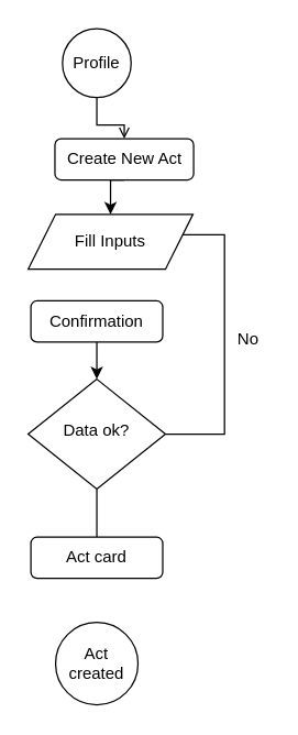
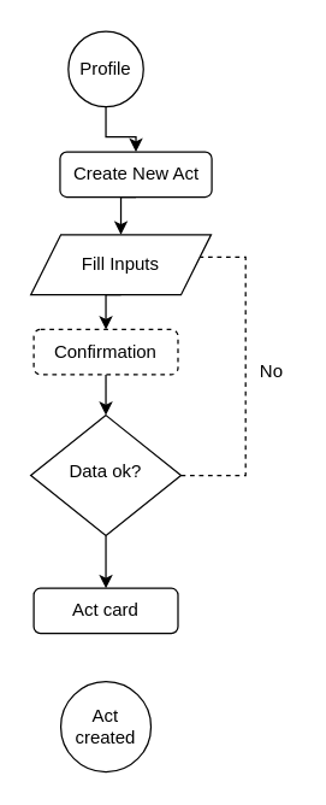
- <mxCell id="8" style="edgeStyle=orthogonalEdgeStyle;rounded=0;orthogonalLoop=1;jettySize=auto;html=1;exitX=0.5;exitY=1;exitDx=0;exitDy=0;endArrow=open;" parent="1" source="9" target="7" edge="1"><mxGeometry relative="1" as="geometry" /></mxCell>
+ <mxCell id="8" style="edgeStyle=orthogonalEdgeStyle;rounded=0;orthogonalLoop=1;jettySize=auto;html=1;exitX=0.5;exitY=1;exitDx=0;exitDy=0;" parent="1" source="9" target="7" edge="1"><mxGeometry relative="1" as="geometry" /></mxCell>
+ <mxCell id="5" value="" style="edgeStyle=orthogonalEdgeStyle;rounded=0;orthogonalLoop=1;jettySize=auto;html=1;exitX=0.5;exitY=1;exitDx=0;exitDy=0;entryX=0.5;entryY=0;entryDx=0;entryDy=0;" parent="1" source="10" target="15" edge="1"><mxGeometry relative="1" as="geometry" /></mxCell>
- <mxCell id="15" value="Confirmation" style="rounded=1;whiteSpace=wrap;html=1;fontSize=12;glass=0;strokeWidth=1;shadow=0;" parent="1" vertex="1"><mxGeometry x="22" y="218" width="96" height="30" as="geometry" /></mxCell>
+ <mxCell id="15" value="Confirmation" style="rounded=1;whiteSpace=wrap;html=1;fontSize=12;glass=0;strokeWidth=1;shadow=0;dashed=1;" parent="1" vertex="1"><mxGeometry x="22" y="218" width="96" height="30" as="geometry" /></mxCell>
- <mxCell id="2" style="edgeStyle=orthogonalEdgeStyle;rounded=0;orthogonalLoop=1;jettySize=auto;html=1;exitX=1;exitY=0.5;exitDx=0;exitDy=0;entryX=1;entryY=0.5;entryDx=0;entryDy=0;" parent="1" source="4" target="10" edge="1"><mxGeometry relative="1" as="geometry"><mxPoint x="179" y="300" as="targetPoint" /><Array as="points"><mxPoint x="163" y="315" /><mxPoint x="163" y="170" /></Array></mxGeometry></mxCell>
+ <mxCell id="2" style="edgeStyle=orthogonalEdgeStyle;rounded=0;orthogonalLoop=1;jettySize=auto;html=1;exitX=1;exitY=0.5;exitDx=0;exitDy=0;entryX=1;entryY=0.5;entryDx=0;entryDy=0;dashed=1;" parent="1" source="4" target="10" edge="1"><mxGeometry relative="1" as="geometry"><mxPoint x="179" y="300" as="targetPoint" /><Array as="points"><mxPoint x="163" y="315" /><mxPoint x="163" y="170" /></Array></mxGeometry></mxCell>
- <mxCell id="3" style="edgeStyle=orthogonalEdgeStyle;rounded=0;orthogonalLoop=1;jettySize=auto;html=1;exitX=0.5;exitY=1;exitDx=0;exitDy=0;entryX=0.5;entryY=0;entryDx=0;entryDy=0;endArrow=none;" parent="1" source="4" target="12" edge="1"><mxGeometry relative="1" as="geometry"><mxPoint x="49" y="430" as="targetPoint" /></mxGeometry></mxCell>
+ <mxCell id="3" style="edgeStyle=orthogonalEdgeStyle;rounded=0;orthogonalLoop=1;jettySize=auto;html=1;exitX=0.5;exitY=1;exitDx=0;exitDy=0;entryX=0.5;entryY=0;entryDx=0;entryDy=0;" parent="1" source="4" target="12" edge="1"><mxGeometry relative="1" as="geometry"><mxPoint x="49" y="430" as="targetPoint" /></mxGeometry></mxCell>
